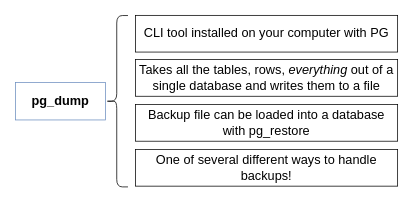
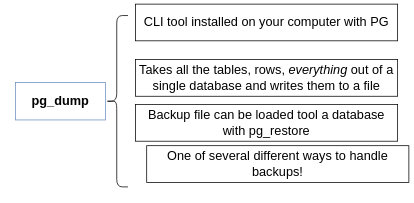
- <mxCell id="4" value="CLI tool installed on your computer with PG" style="rounded=0;whiteSpace=wrap;html=1;fontSize=17;" vertex="1" parent="1"><mxGeometry x="180" y="20" width="350" height="49" as="geometry" /></mxCell>
+ <mxCell id="4" value="CLI tool installed on your computer with PG" style="rounded=0;whiteSpace=wrap;html=1;fontSize=17;" vertex="1" parent="1"><mxGeometry x="180" y="5" width="350" height="49" as="geometry" /></mxCell>
- <mxCell id="6" value="Backup file can be loaded into a database with pg_restore" style="rounded=0;whiteSpace=wrap;html=1;fontSize=17;" vertex="1" parent="1"><mxGeometry x="180" y="139" width="350" height="49" as="geometry" /></mxCell>
+ <mxCell id="6" value="Backup file can be loaded tool a database with pg_restore" style="rounded=0;whiteSpace=wrap;html=1;fontSize=17;" vertex="1" parent="1"><mxGeometry x="180" y="139" width="350" height="49" as="geometry" /></mxCell>
- <mxCell id="7" value="One of several different ways to handle backups!" style="rounded=0;whiteSpace=wrap;html=1;fontSize=17;" vertex="1" parent="1"><mxGeometry x="180" y="199" width="350" height="49" as="geometry" /></mxCell>
+ <mxCell id="7" value="One of several different ways to handle backups!" style="rounded=0;whiteSpace=wrap;html=1;fontSize=17;" vertex="1" parent="1"><mxGeometry x="195" y="194" width="350" height="49" as="geometry" /></mxCell>
